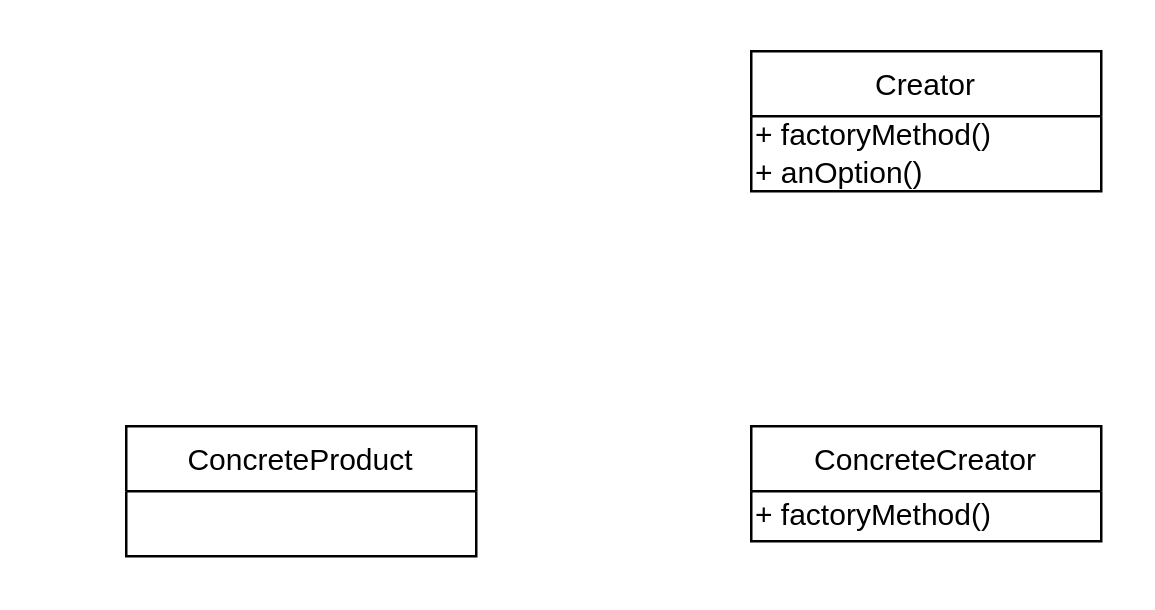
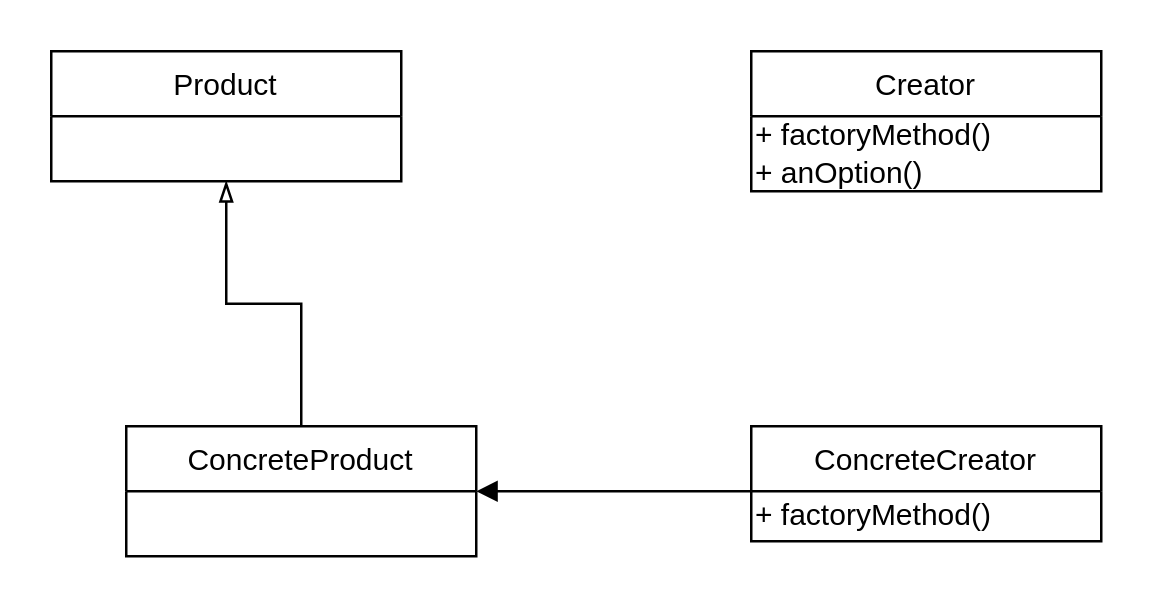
+ <mxCell id="2" value="Product" style="swimlane;fontStyle=0;childLayout=stackLayout;horizontal=1;startSize=26;fillColor=none;horizontalStack=0;resizeParent=1;resizeParentMax=0;resizeLast=0;collapsible=1;marginBottom=0;" vertex="1" parent="1"><mxGeometry x="20" y="20" width="140" height="52" as="geometry" /></mxCell>
+ <mxCell id="8" style="edgeStyle=orthogonalEdgeStyle;rounded=0;orthogonalLoop=1;jettySize=auto;html=1;entryX=0.5;entryY=1;entryDx=0;entryDy=0;endArrow=blockThin;endFill=0;" edge="1" parent="1" source="9" target="2"><mxGeometry relative="1" as="geometry" /></mxCell>
+ <mxCell id="5" style="edgeStyle=orthogonalEdgeStyle;rounded=0;orthogonalLoop=1;jettySize=auto;html=1;entryX=1;entryY=0.5;entryDx=0;entryDy=0;endArrow=block;endFill=1;" edge="1" parent="1" source="6" target="9"><mxGeometry relative="1" as="geometry"><Array as="points"><mxPoint x="260" y="196" /><mxPoint x="260" y="196" /></Array></mxGeometry></mxCell>
